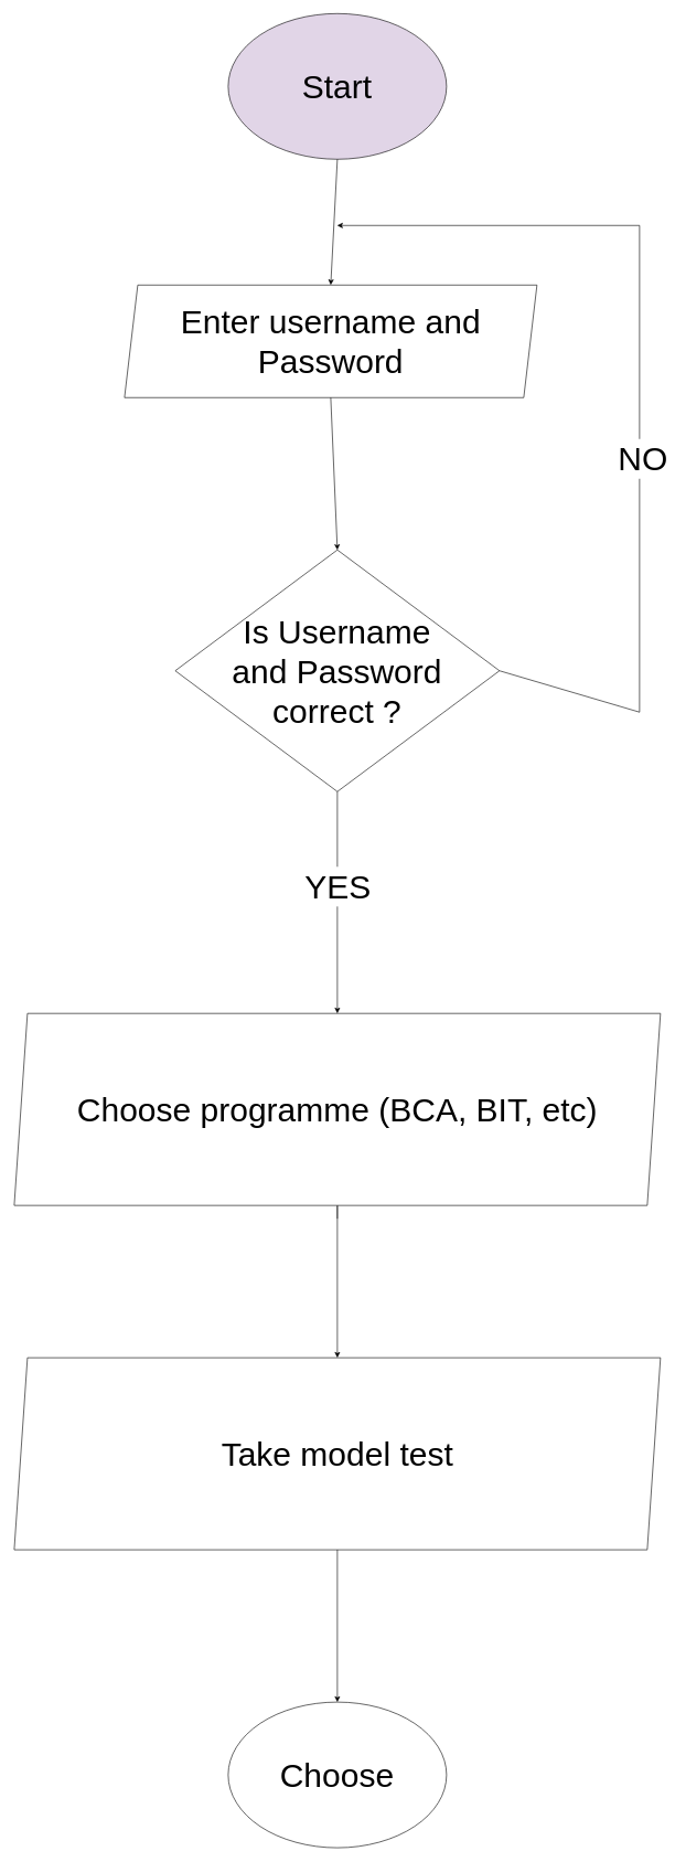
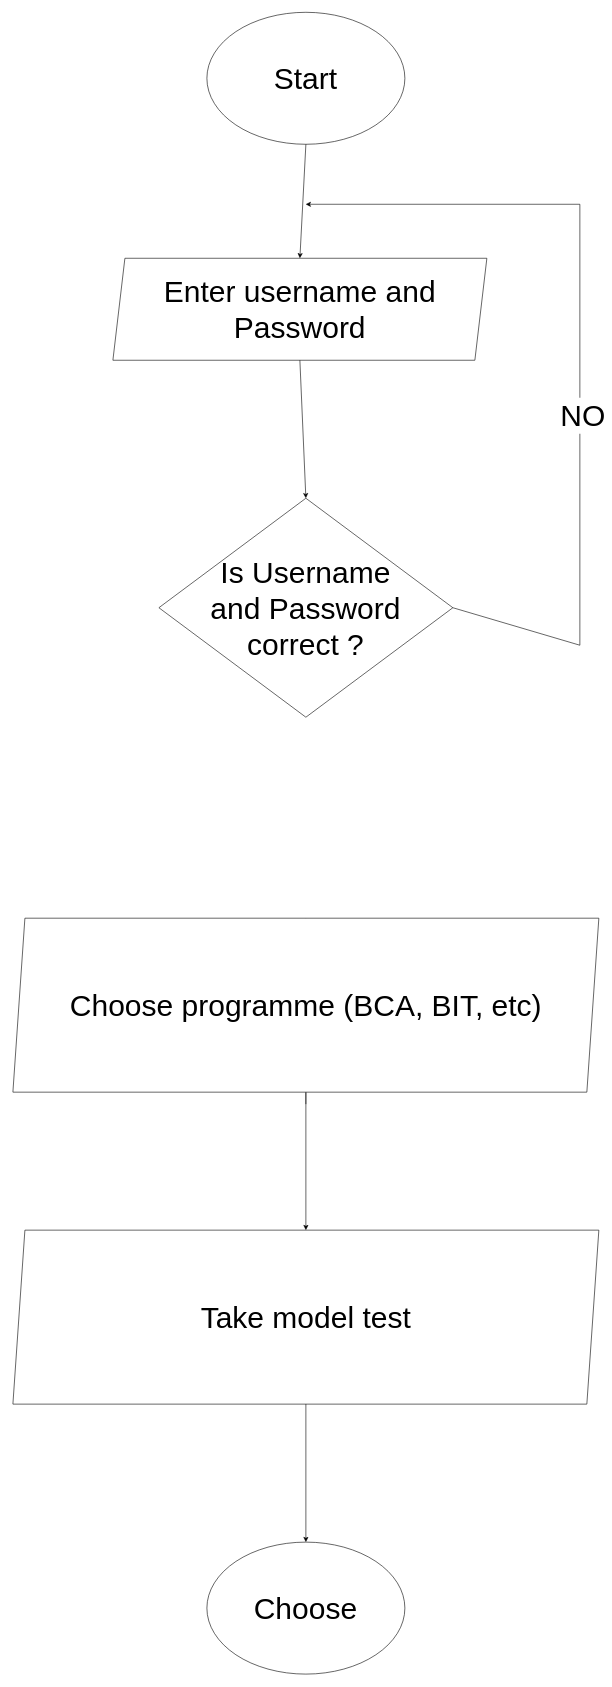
- <mxCell id="2" value="&lt;font style=&quot;font-size: 50px;&quot;&gt;Start&lt;/font&gt;" style="ellipse;whiteSpace=wrap;html=1;fillColor=#e1d5e7;" parent="1" vertex="1"><mxGeometry x="344.3" y="20" width="330.01" height="220" as="geometry" /></mxCell>
+ <mxCell id="2" value="&lt;font style=&quot;font-size: 50px;&quot;&gt;Start&lt;/font&gt;" style="ellipse;whiteSpace=wrap;html=1;" parent="1" vertex="1"><mxGeometry x="344.3" y="20" width="330.01" height="220" as="geometry" /></mxCell>
- <mxCell id="7" value="" style="endArrow=classic;html=1;rounded=0;exitX=0.5;exitY=1;exitDx=0;exitDy=0;entryX=0.5;entryY=0;entryDx=0;entryDy=0;" parent="1" source="6" target="13" edge="1"><mxGeometry width="50" height="50" relative="1" as="geometry"><mxPoint x="509.08" y="1020" as="sourcePoint" /><mxPoint x="509.3" y="1530" as="targetPoint" /></mxGeometry></mxCell>
- <mxCell id="8" value="&lt;font style=&quot;font-size: 50px;&quot;&gt;YES&lt;/font&gt;" style="edgeLabel;html=1;align=center;verticalAlign=middle;resizable=0;points=[];" parent="7" vertex="1" connectable="0"><mxGeometry x="-0.333" y="3" relative="1" as="geometry"><mxPoint x="-3" y="30" as="offset" /></mxGeometry></mxCell>
